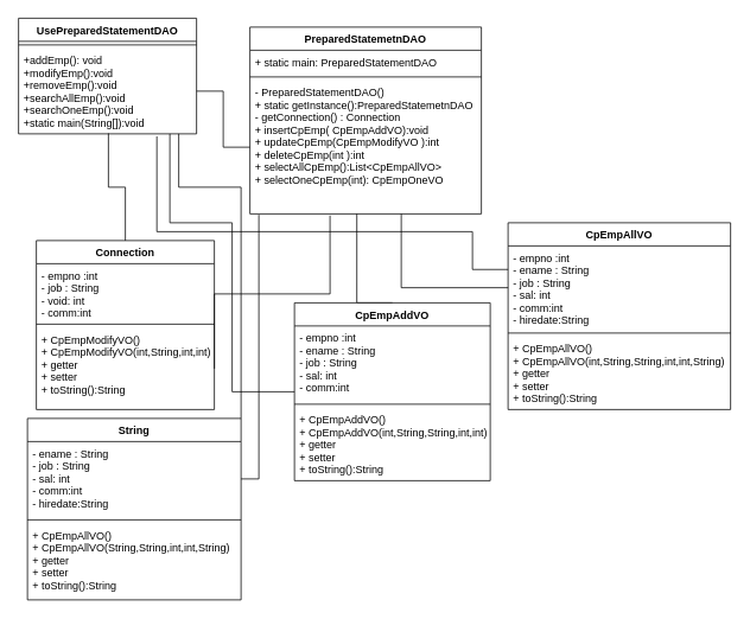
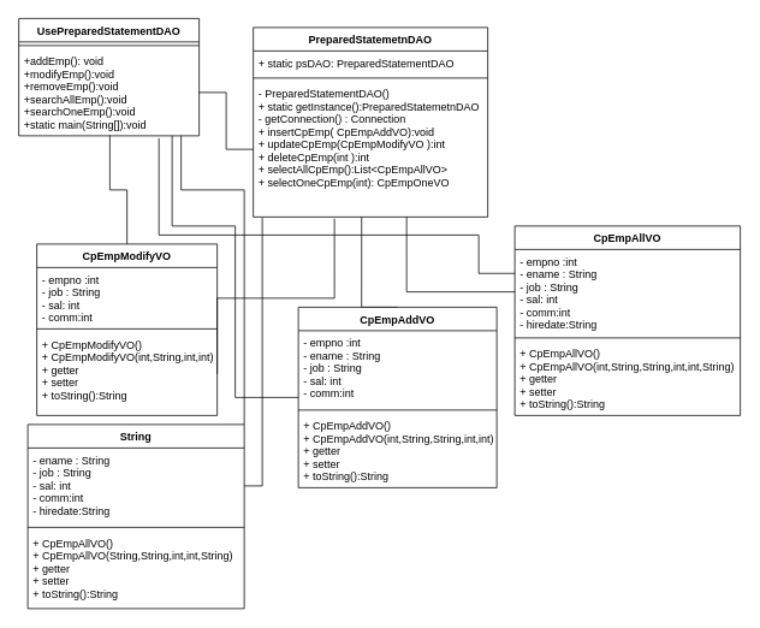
- <mxCell id="3" value="+ static main: PreparedStatementDAO" style="text;strokeColor=none;fillColor=none;align=left;verticalAlign=top;spacingLeft=4;spacingRight=4;overflow=hidden;rotatable=0;points=[[0,0.5],[1,0.5]];portConstraint=eastwest;" parent="2" vertex="1"><mxGeometry y="26" width="260" height="26" as="geometry" /></mxCell>
+ <mxCell id="3" value="+ static psDAO: PreparedStatementDAO" style="text;strokeColor=none;fillColor=none;align=left;verticalAlign=top;spacingLeft=4;spacingRight=4;overflow=hidden;rotatable=0;points=[[0,0.5],[1,0.5]];portConstraint=eastwest;" parent="2" vertex="1"><mxGeometry y="26" width="260" height="26" as="geometry" /></mxCell>
- <mxCell id="13" value="Connection" style="swimlane;fontStyle=1;align=center;verticalAlign=top;childLayout=stackLayout;horizontal=1;startSize=26;horizontalStack=0;resizeParent=1;resizeParentMax=0;resizeLast=0;collapsible=1;marginBottom=0;" parent="1" vertex="1"><mxGeometry x="40" y="270" width="200" height="190" as="geometry" /></mxCell>
+ <mxCell id="13" value="CpEmpModifyVO" style="swimlane;fontStyle=1;align=center;verticalAlign=top;childLayout=stackLayout;horizontal=1;startSize=26;horizontalStack=0;resizeParent=1;resizeParentMax=0;resizeLast=0;collapsible=1;marginBottom=0;" parent="1" vertex="1"><mxGeometry x="40" y="270" width="200" height="190" as="geometry" /></mxCell>
- <mxCell id="14" value="- empno :int &#10;- job : String&#10;- void: int&#10;- comm:int " style="text;strokeColor=none;fillColor=none;align=left;verticalAlign=top;spacingLeft=4;spacingRight=4;overflow=hidden;rotatable=0;points=[[0,0.5],[1,0.5]];portConstraint=eastwest;" parent="13" vertex="1"><mxGeometry y="26" width="200" height="64" as="geometry" /></mxCell>
+ <mxCell id="14" value="- empno :int &#10;- job : String&#10;- sal: int&#10;- comm:int " style="text;strokeColor=none;fillColor=none;align=left;verticalAlign=top;spacingLeft=4;spacingRight=4;overflow=hidden;rotatable=0;points=[[0,0.5],[1,0.5]];portConstraint=eastwest;" parent="13" vertex="1"><mxGeometry y="26" width="200" height="64" as="geometry" /></mxCell>
